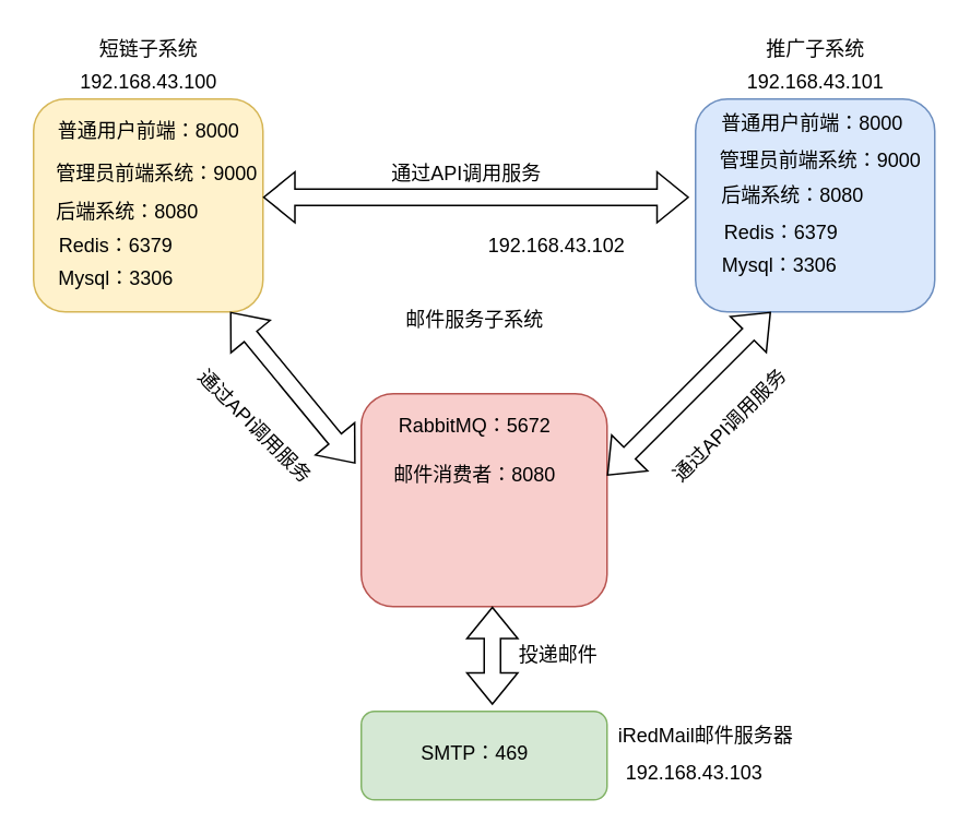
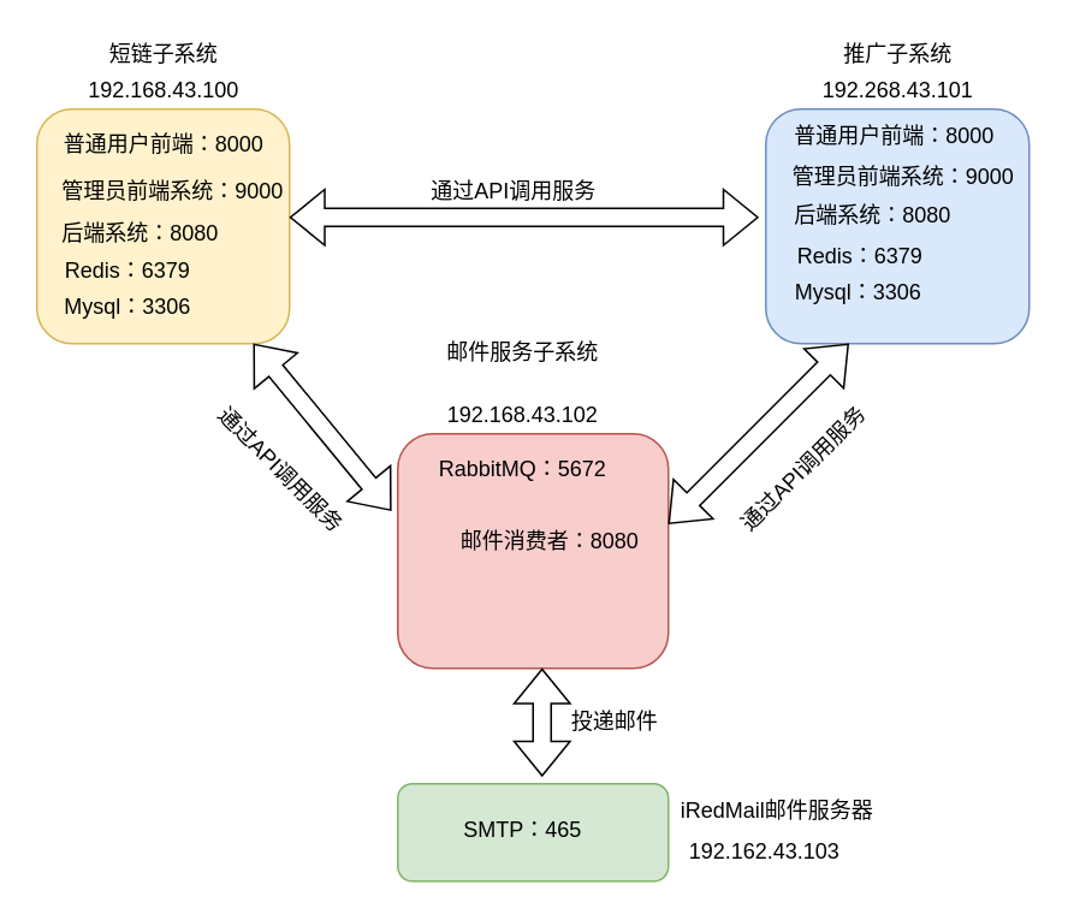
- <mxCell id="9" value="192.168.43.101" style="text;html=1;align=center;verticalAlign=middle;resizable=0;points=[];autosize=1;strokeColor=none;fillColor=none;" vertex="1" parent="1"><mxGeometry x="447" y="40" width="100" height="20" as="geometry" /></mxCell>
+ <mxCell id="9" value="192.268.43.101" style="text;html=1;align=center;verticalAlign=middle;resizable=0;points=[];autosize=1;strokeColor=none;fillColor=none;" vertex="1" parent="1"><mxGeometry x="447" y="40" width="100" height="20" as="geometry" /></mxCell>
- <mxCell id="11" value="192.168.43.102" style="text;html=1;align=center;verticalAlign=middle;resizable=0;points=[];autosize=1;strokeColor=none;fillColor=none;" vertex="1" parent="1"><mxGeometry x="289" y="140" width="100" height="20" as="geometry" /></mxCell>
+ <mxCell id="11" value="192.168.43.102" style="text;html=1;align=center;verticalAlign=middle;resizable=0;points=[];autosize=1;strokeColor=none;fillColor=none;" vertex="1" parent="1"><mxGeometry x="239" y="220" width="100" height="20" as="geometry" /></mxCell>
- <mxCell id="24" value="邮件消费者：8080" style="text;html=1;align=center;verticalAlign=middle;resizable=0;points=[];autosize=1;strokeColor=none;fillColor=none;" vertex="1" parent="1"><mxGeometry x="234" y="280" width="110" height="20" as="geometry" /></mxCell>
+ <mxCell id="24" value="邮件消费者：8080" style="text;html=1;align=center;verticalAlign=middle;resizable=0;points=[];autosize=1;strokeColor=none;fillColor=none;" vertex="1" parent="1"><mxGeometry x="249" y="290" width="110" height="20" as="geometry" /></mxCell>
- <mxCell id="29" value="SMTP：469" style="text;html=1;align=center;verticalAlign=middle;resizable=0;points=[];autosize=1;strokeColor=none;fillColor=none;" vertex="1" parent="1"><mxGeometry x="249" y="450" width="80" height="20" as="geometry" /></mxCell>
+ <mxCell id="29" value="SMTP：465" style="text;html=1;align=center;verticalAlign=middle;resizable=0;points=[];autosize=1;strokeColor=none;fillColor=none;" vertex="1" parent="1"><mxGeometry x="249" y="450" width="80" height="20" as="geometry" /></mxCell>
- <mxCell id="12" value="192.168.43.103" style="text;html=1;align=center;verticalAlign=middle;resizable=0;points=[];autosize=1;strokeColor=none;fillColor=none;" vertex="1" parent="1"><mxGeometry x="373" y="462" width="100" height="20" as="geometry" /></mxCell>
+ <mxCell id="12" value="192.162.43.103" style="text;html=1;align=center;verticalAlign=middle;resizable=0;points=[];autosize=1;strokeColor=none;fillColor=none;" vertex="1" parent="1"><mxGeometry x="373" y="462" width="100" height="20" as="geometry" /></mxCell>
